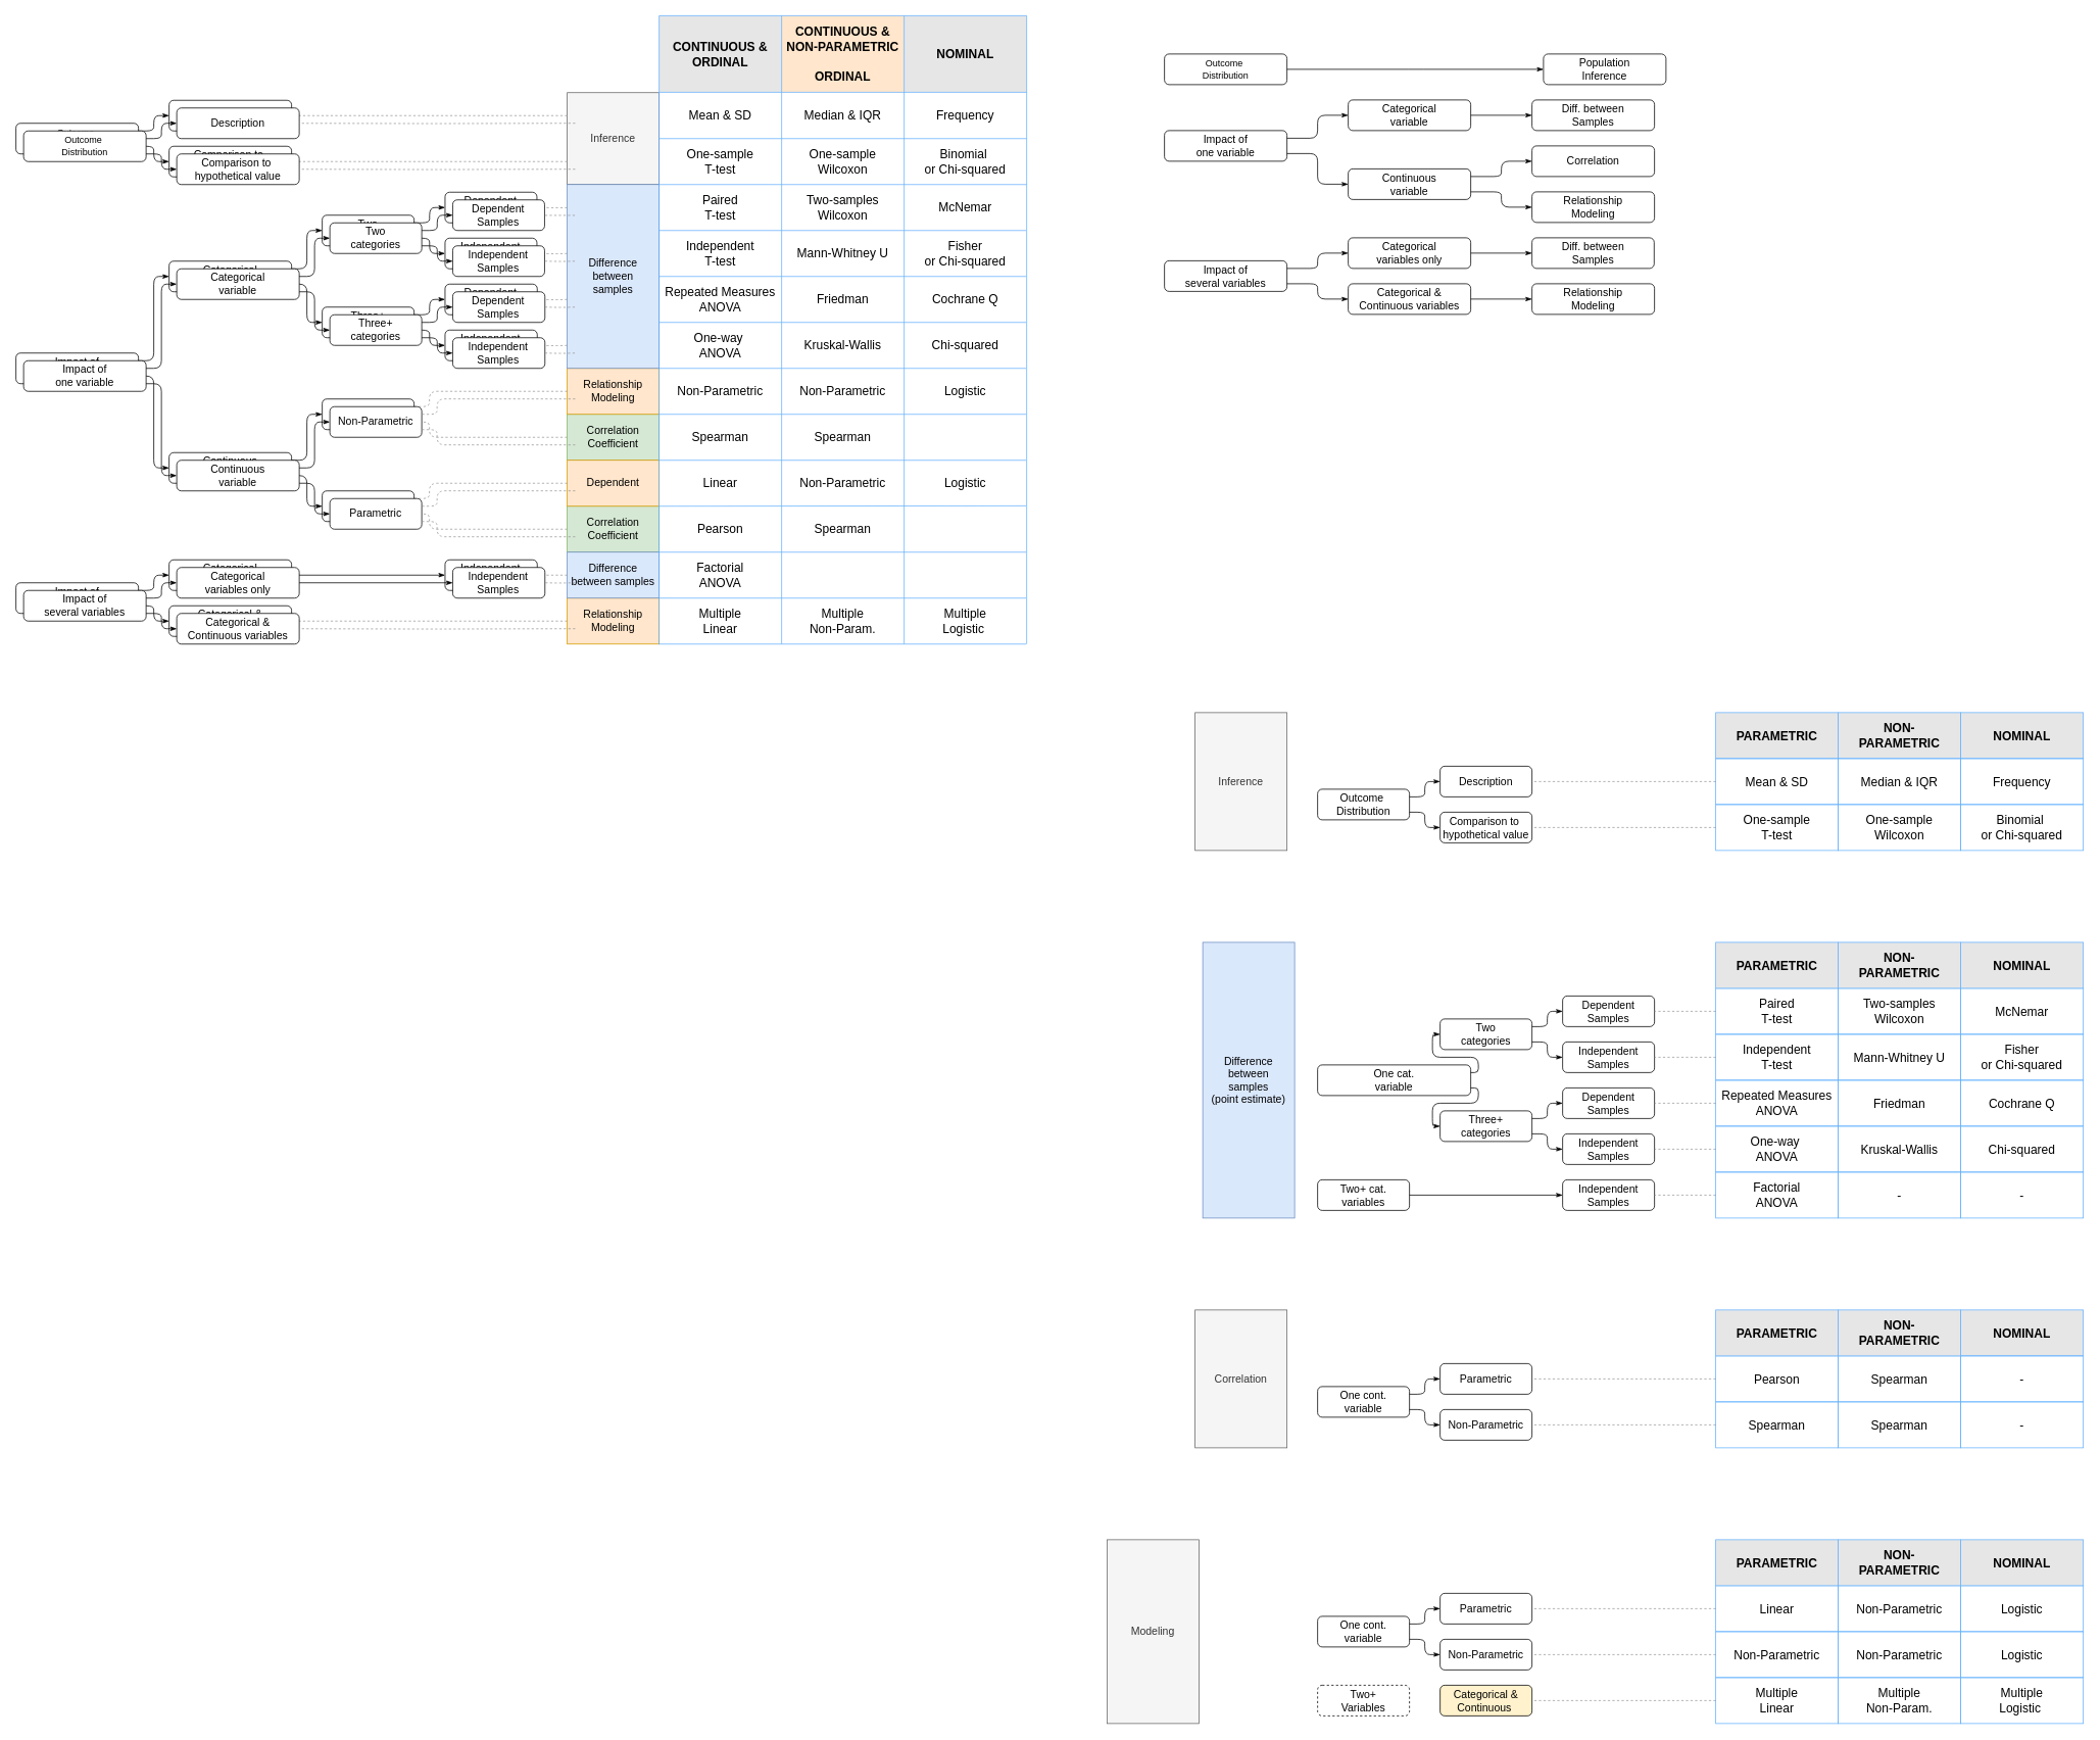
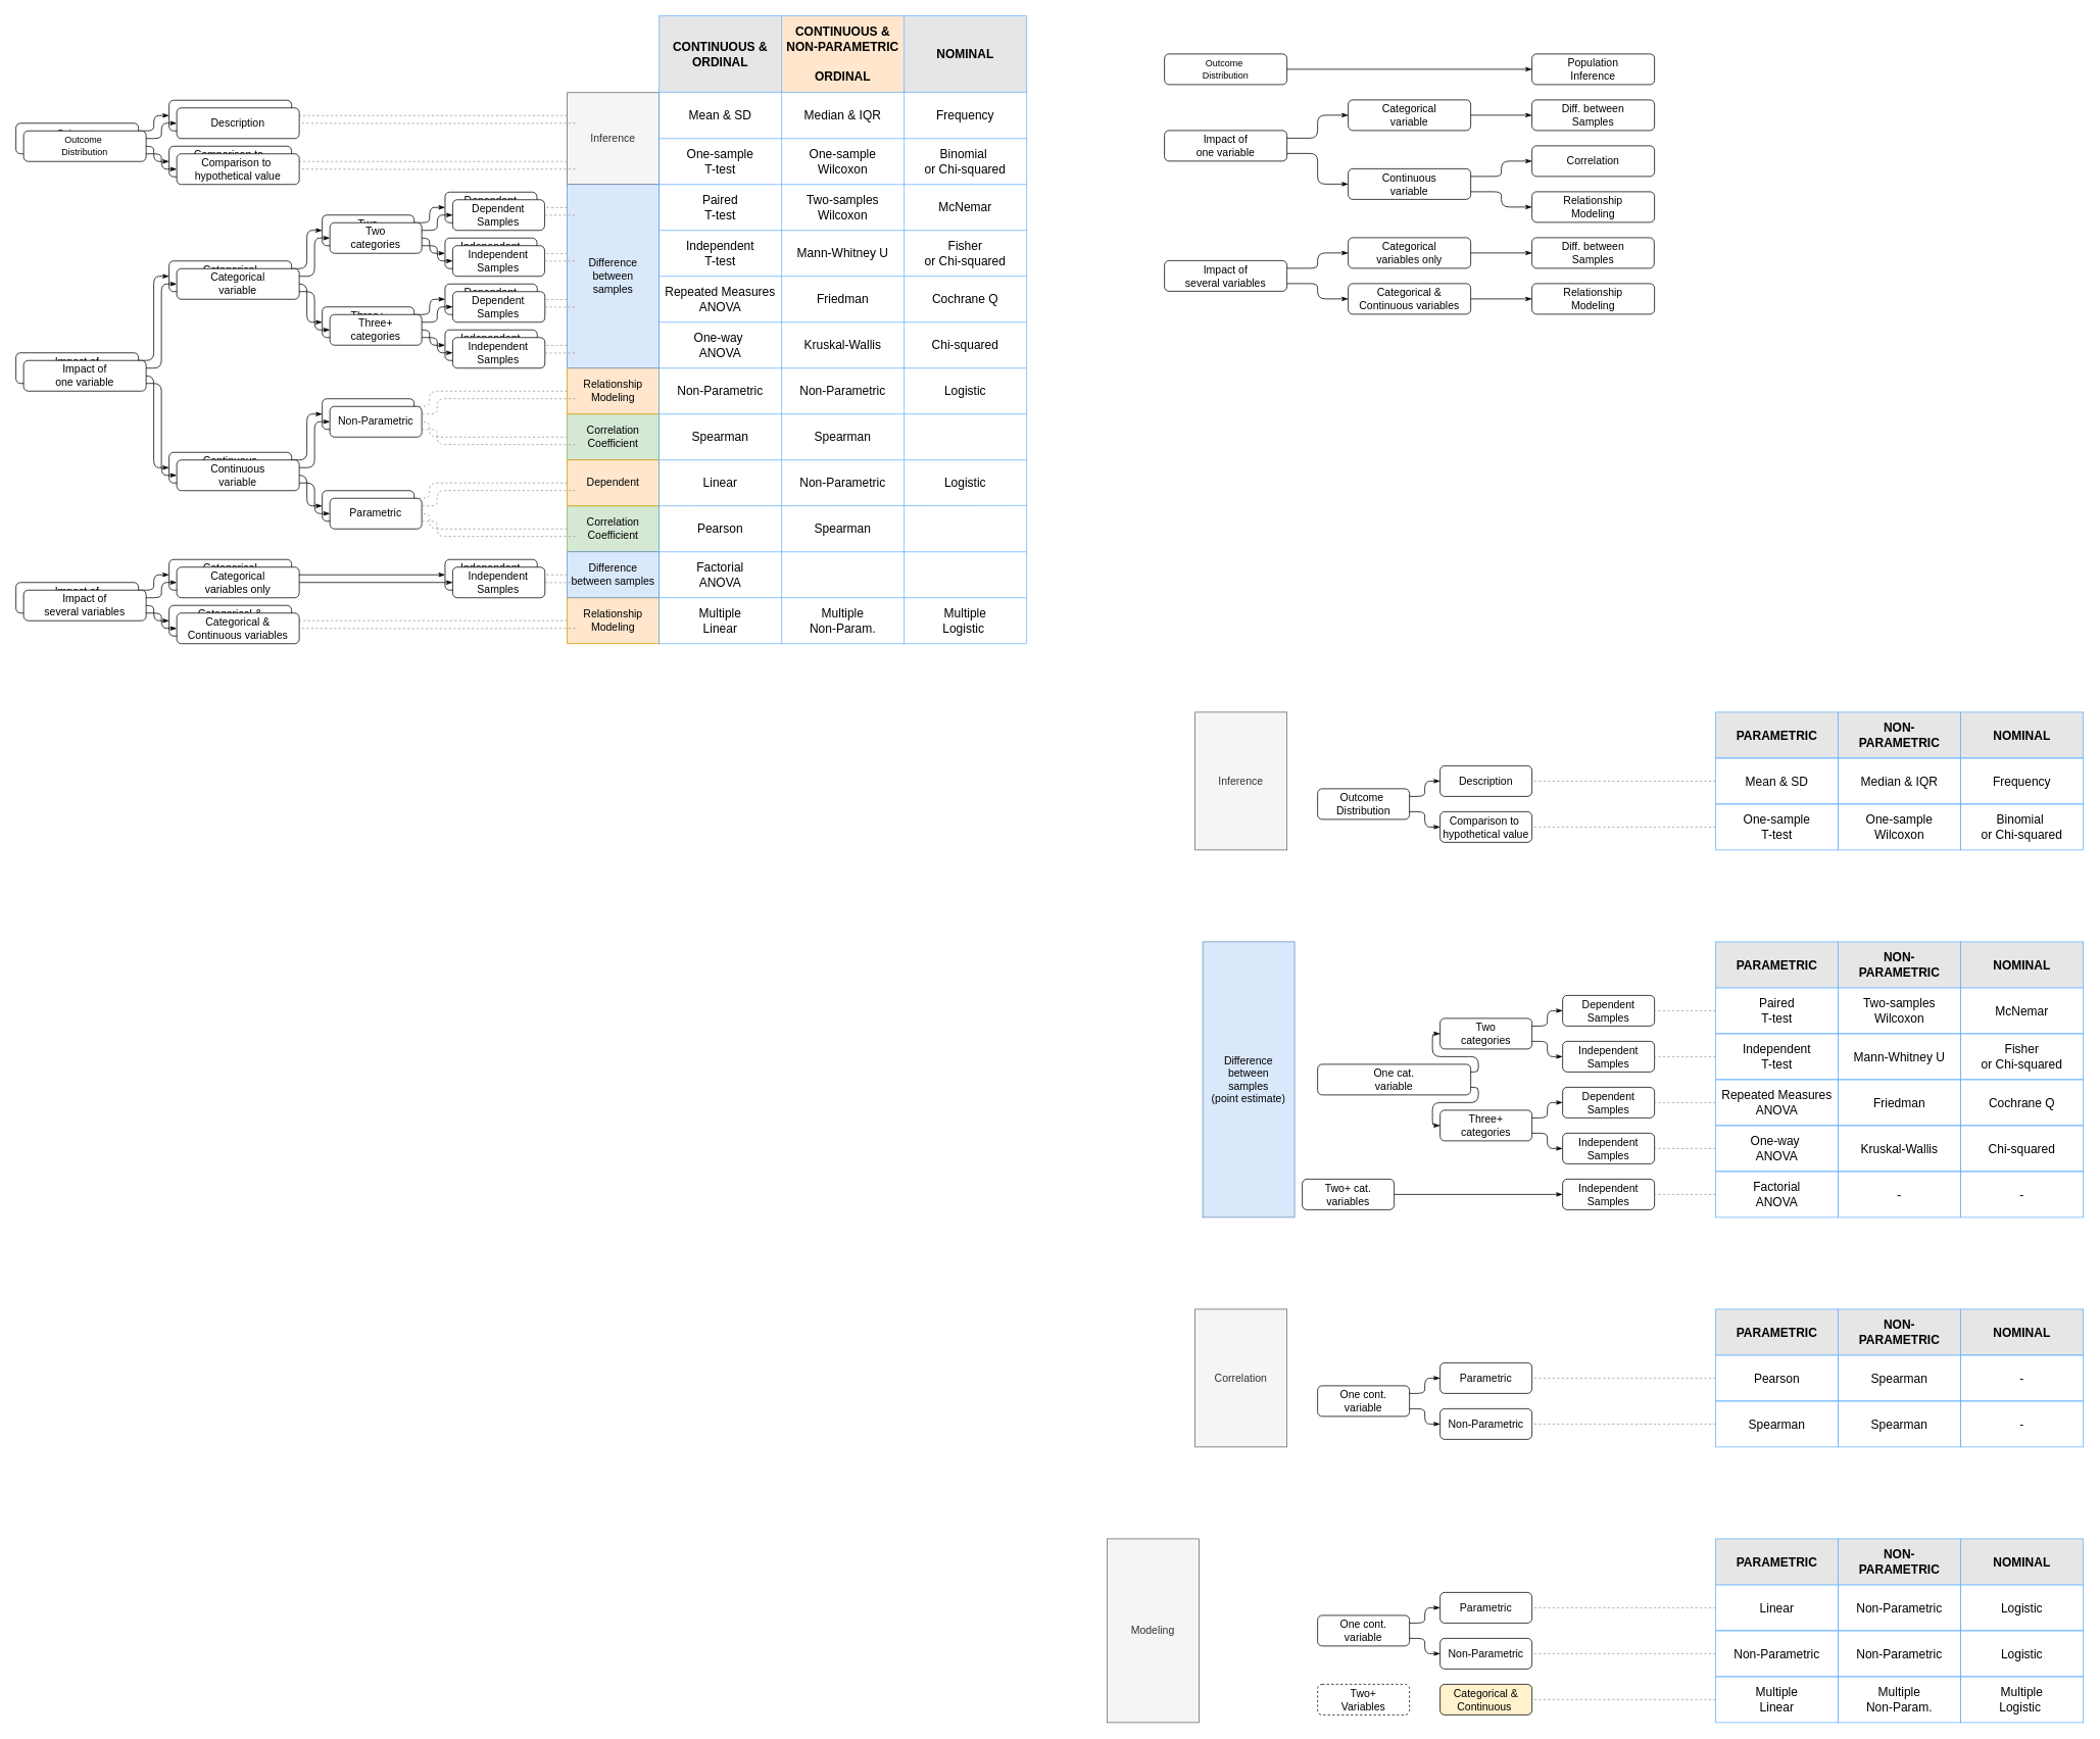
- <mxCell id="266" value="&lt;font style=&quot;font-size: 14px&quot;&gt;Population&lt;br&gt;Inference&lt;/font&gt;" style="rounded=1;whiteSpace=wrap;html=1;" vertex="1" parent="1"><mxGeometry x="2015" y="70" width="160" height="40" as="geometry" /></mxCell>
+ <mxCell id="266" value="&lt;font style=&quot;font-size: 14px&quot;&gt;Population&lt;br&gt;Inference&lt;/font&gt;" style="rounded=1;whiteSpace=wrap;html=1;" vertex="1" parent="1"><mxGeometry x="2000" y="70" width="160" height="40" as="geometry" /></mxCell>
- <mxCell id="173" value="Two+ cat.&lt;br style=&quot;font-size: 14px&quot;&gt;variables" style="rounded=1;whiteSpace=wrap;html=1;fontSize=14;" parent="1" vertex="1"><mxGeometry x="1720" y="1540" width="120" height="40" as="geometry" /></mxCell>
+ <mxCell id="173" value="Two+ cat.&lt;br style=&quot;font-size: 14px&quot;&gt;variables" style="rounded=1;whiteSpace=wrap;html=1;fontSize=14;" parent="1" vertex="1"><mxGeometry x="1700" y="1540" width="120" height="40" as="geometry" /></mxCell>
